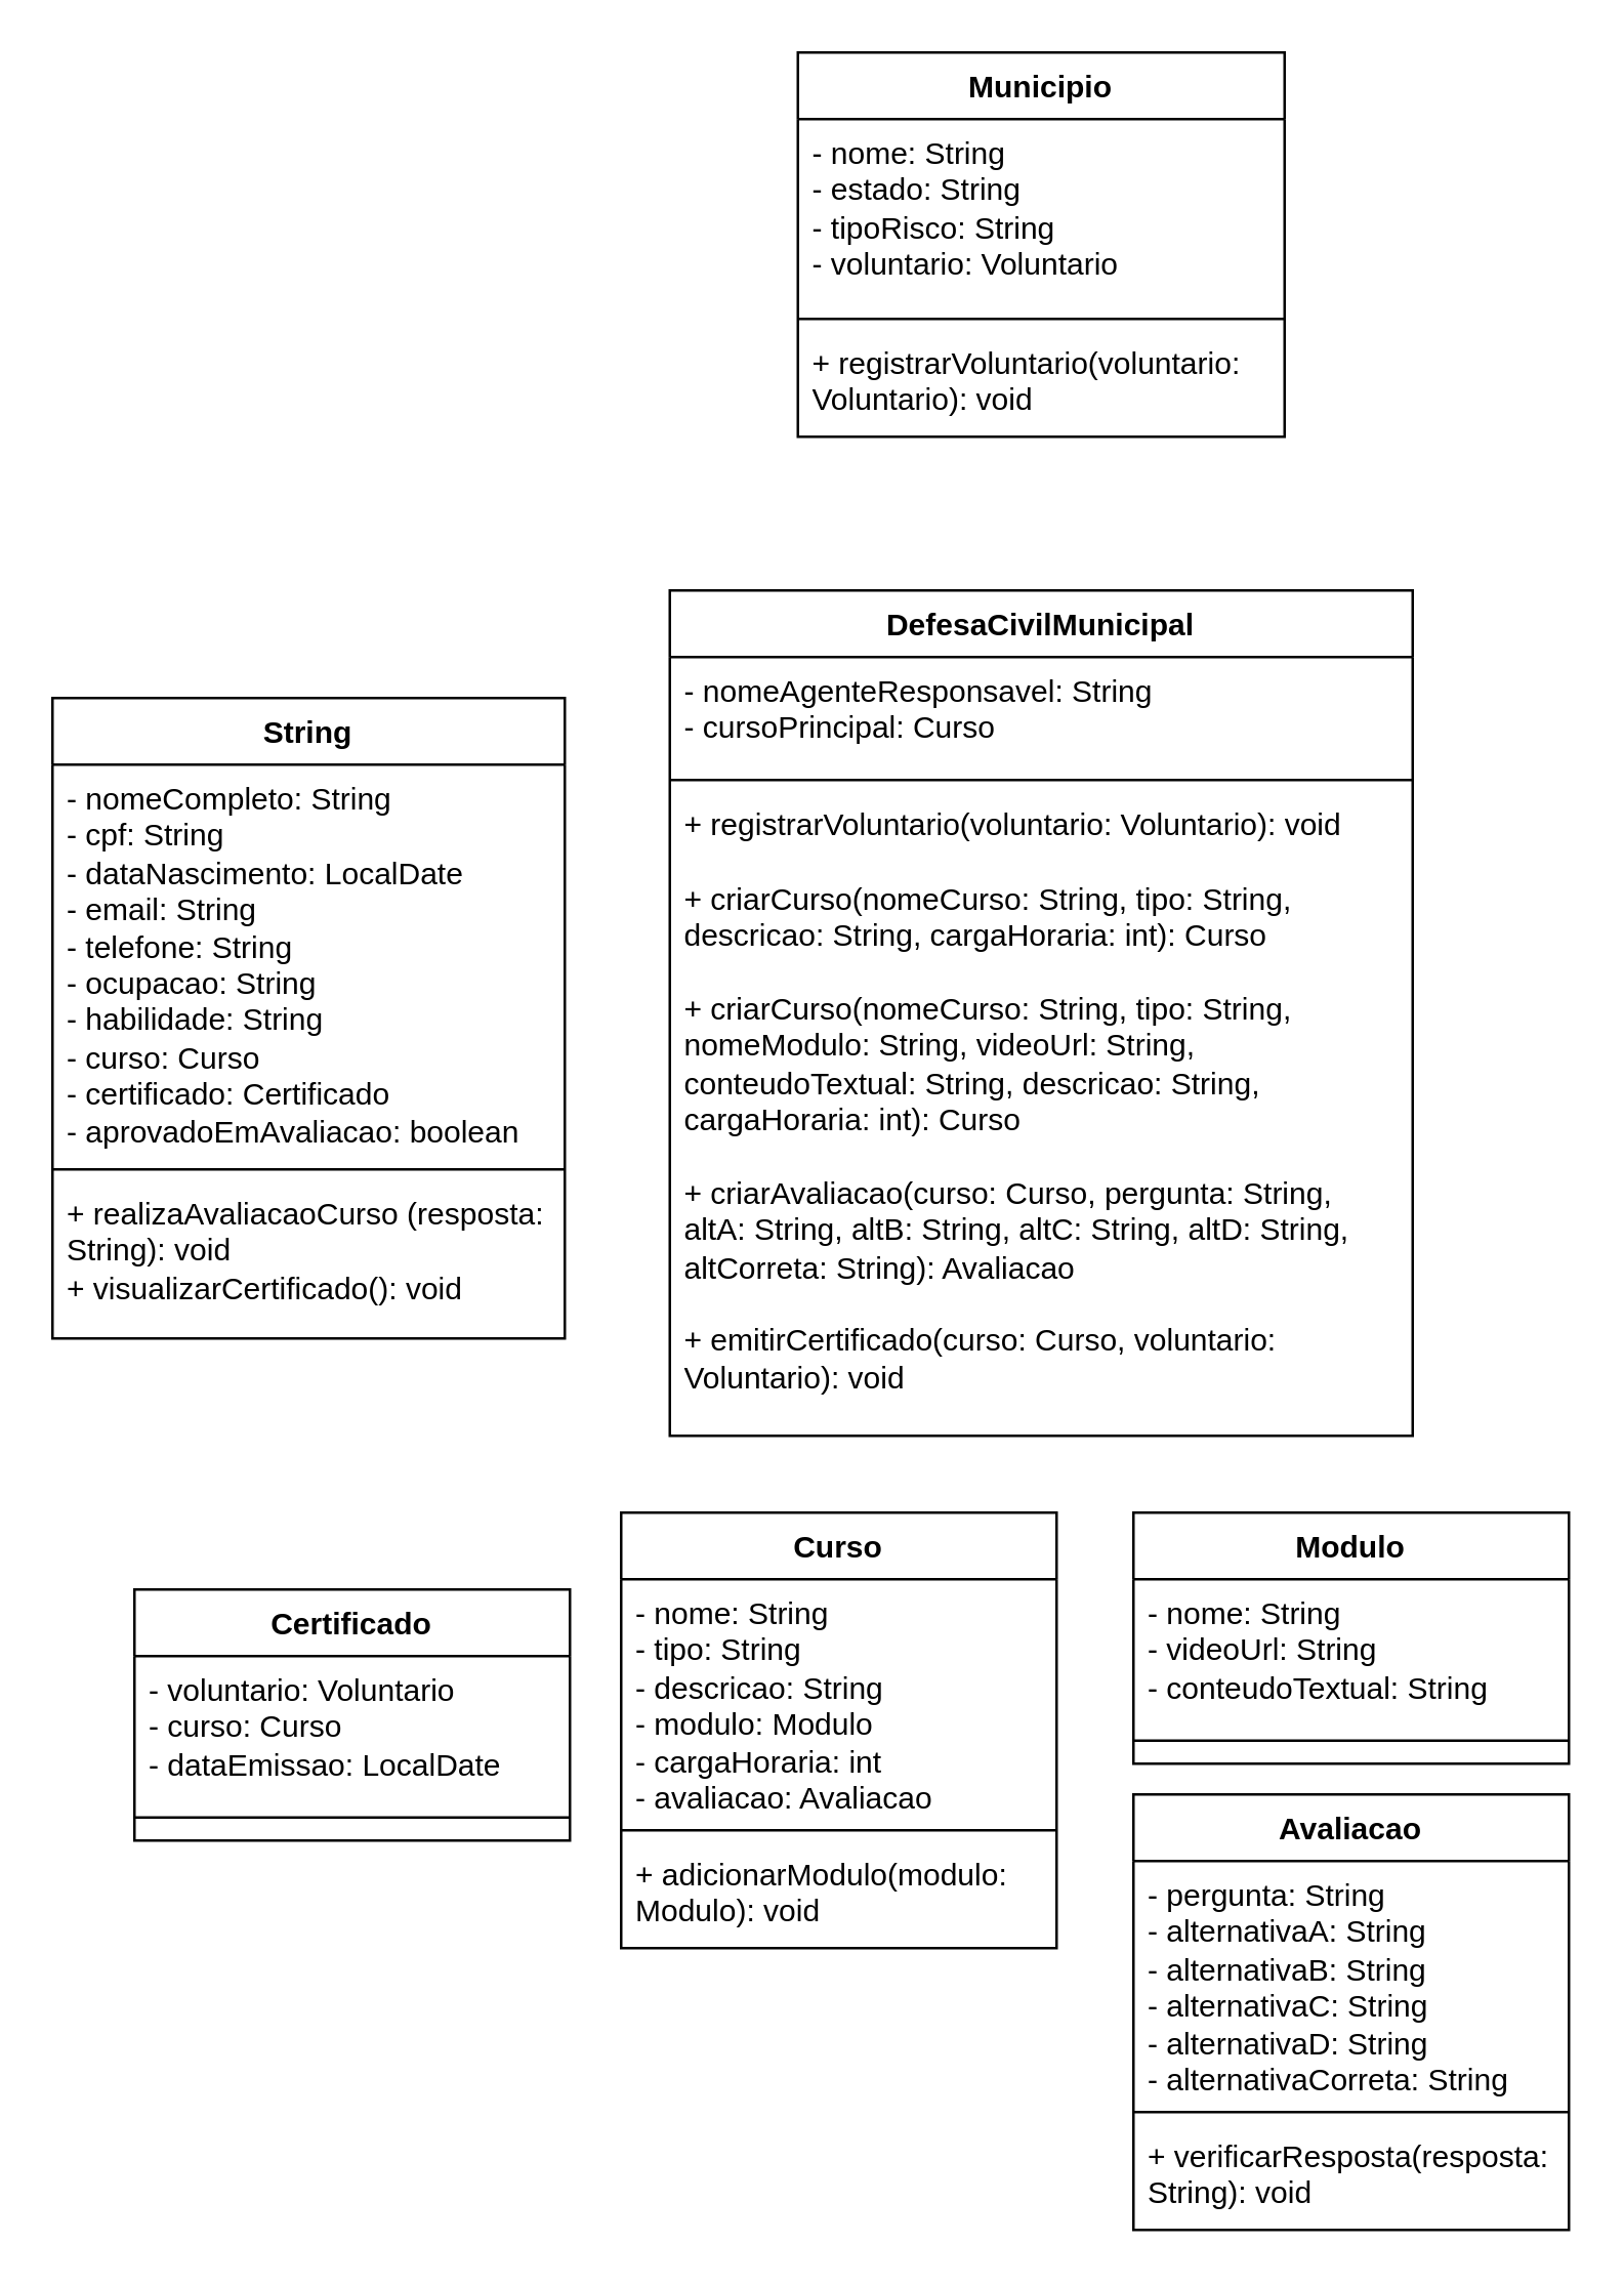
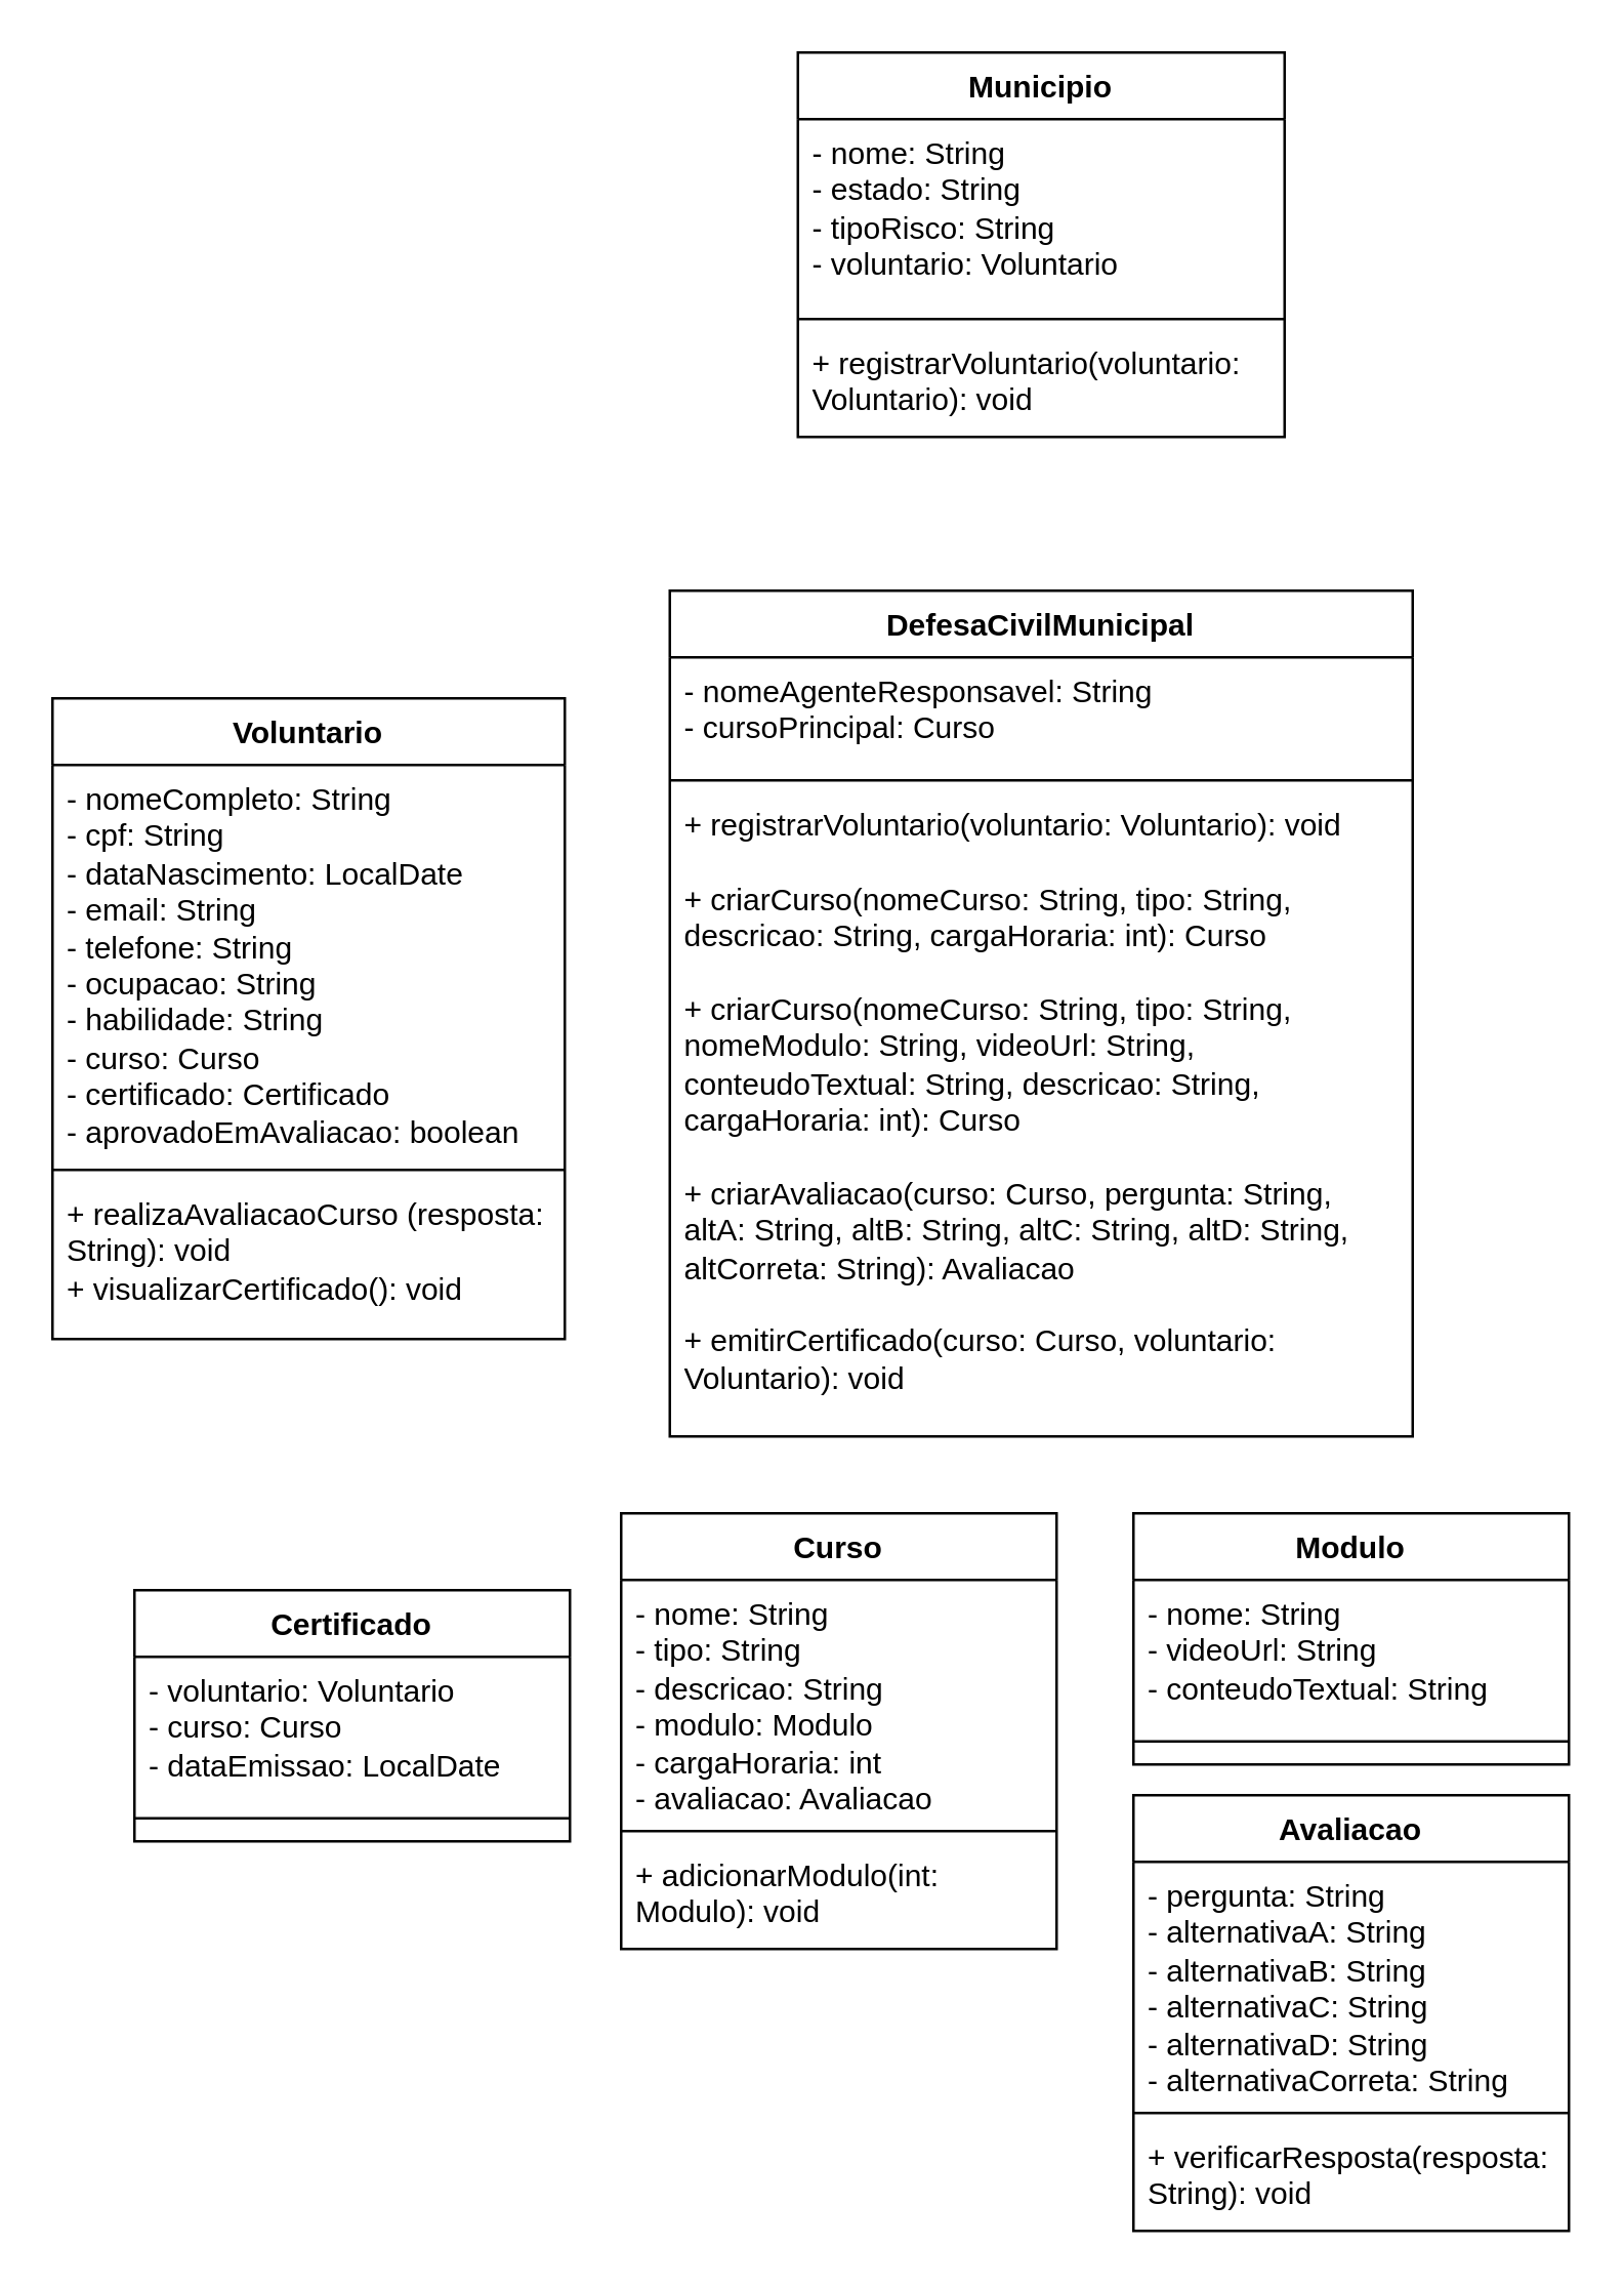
- <mxCell id="24" value="String" style="swimlane;fontStyle=1;align=center;verticalAlign=top;childLayout=stackLayout;horizontal=1;startSize=26;horizontalStack=0;resizeParent=1;resizeParentMax=0;resizeLast=0;collapsible=1;marginBottom=0;whiteSpace=wrap;html=1;" vertex="1" parent="1"><mxGeometry x="20" y="272" width="200" height="250" as="geometry" /></mxCell>
+ <mxCell id="24" value="Voluntario" style="swimlane;fontStyle=1;align=center;verticalAlign=top;childLayout=stackLayout;horizontal=1;startSize=26;horizontalStack=0;resizeParent=1;resizeParentMax=0;resizeLast=0;collapsible=1;marginBottom=0;whiteSpace=wrap;html=1;" vertex="1" parent="1"><mxGeometry x="20" y="272" width="200" height="250" as="geometry" /></mxCell>
- <mxCell id="23" value="+ adicionarModulo(modulo: Modulo): void" style="text;strokeColor=none;fillColor=none;align=left;verticalAlign=top;spacingLeft=4;spacingRight=4;overflow=hidden;rotatable=0;points=[[0,0.5],[1,0.5]];portConstraint=eastwest;whiteSpace=wrap;html=1;" vertex="1" parent="20"><mxGeometry y="128" width="170" height="42" as="geometry" /></mxCell>
+ <mxCell id="23" value="+ adicionarModulo(int: Modulo): void" style="text;strokeColor=none;fillColor=none;align=left;verticalAlign=top;spacingLeft=4;spacingRight=4;overflow=hidden;rotatable=0;points=[[0,0.5],[1,0.5]];portConstraint=eastwest;whiteSpace=wrap;html=1;" vertex="1" parent="20"><mxGeometry y="128" width="170" height="42" as="geometry" /></mxCell>
